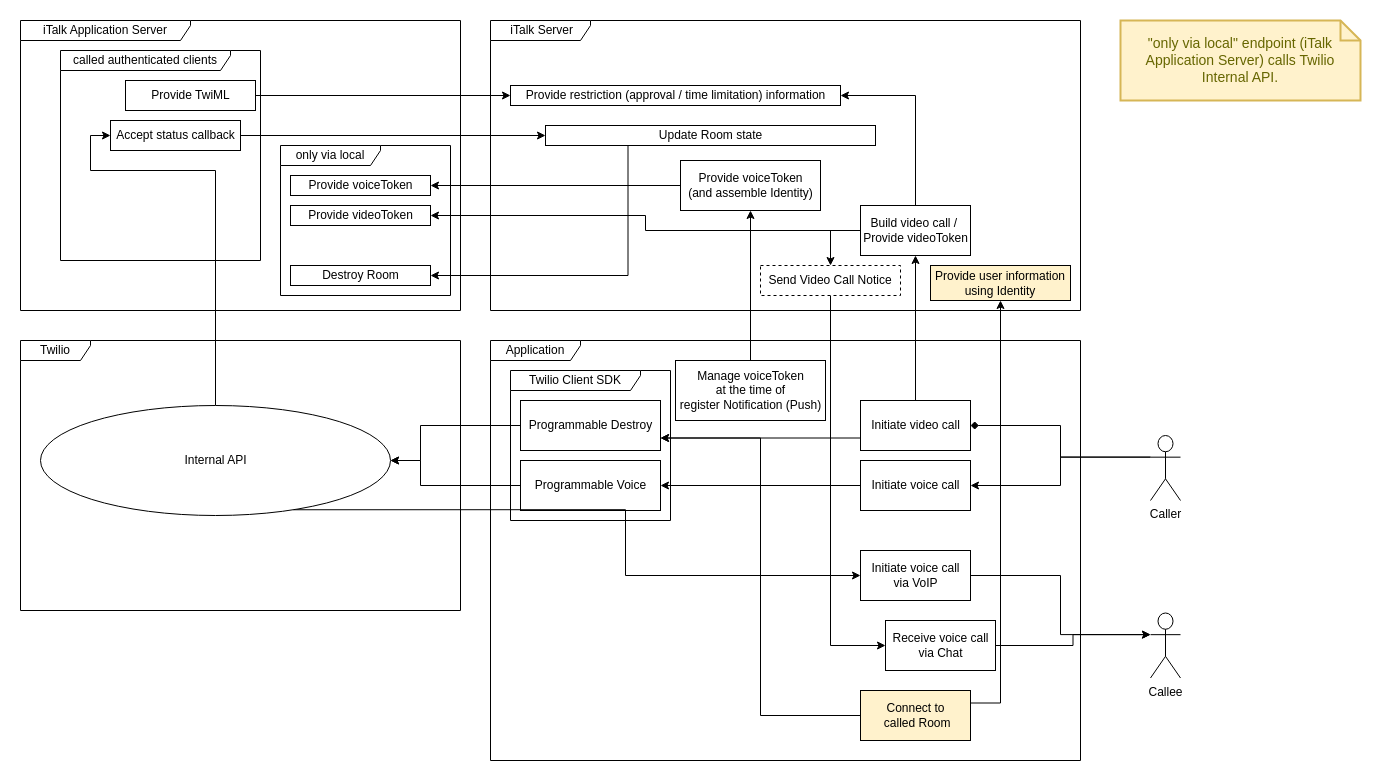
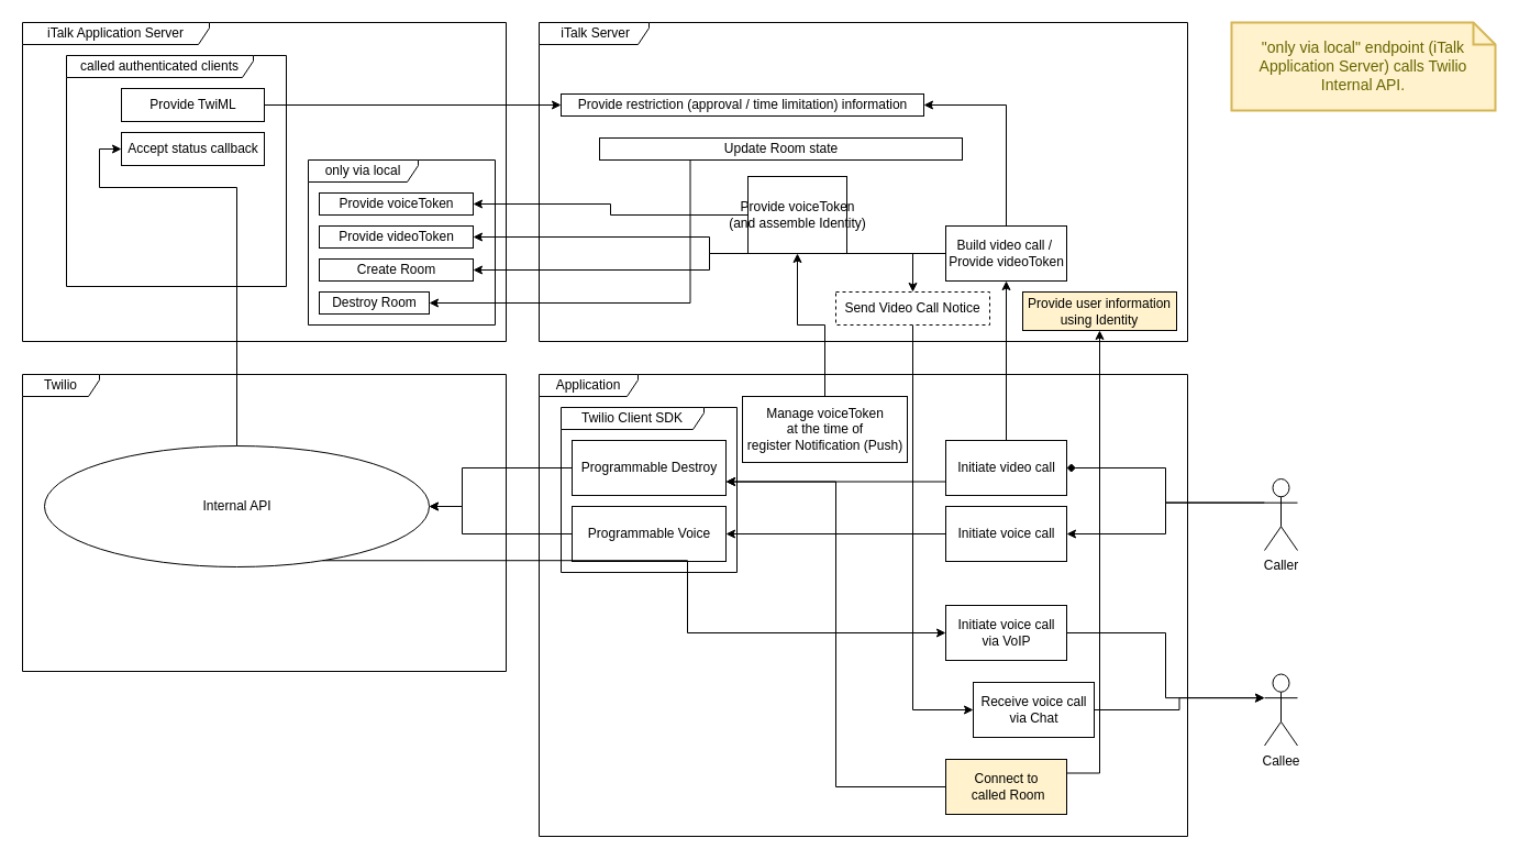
- <mxCell id="22" value="Provide TwiML" style="html=1;" vertex="1" parent="1"><mxGeometry x="125" y="80" width="130" height="30" as="geometry" /></mxCell>
+ <mxCell id="22" value="Provide TwiML" style="html=1;" vertex="1" parent="1"><mxGeometry x="110" y="80" width="130" height="30" as="geometry" /></mxCell>
- <mxCell id="23" style="edgeStyle=orthogonalEdgeStyle;rounded=0;html=1;exitX=1;exitY=0.5;entryX=0;entryY=0.5;jettySize=auto;orthogonalLoop=1;" edge="1" parent="1" source="24" target="51"><mxGeometry relative="1" as="geometry" /></mxCell>
- <mxCell id="41" value="Provide voiceToken&lt;br&gt;(and assemble Identity)&lt;br&gt;" style="html=1;" vertex="1" parent="1"><mxGeometry x="680" y="160" width="140" height="50" as="geometry" /></mxCell>
+ <mxCell id="41" value="Provide voiceToken&lt;br&gt;(and assemble Identity)&lt;br&gt;" style="html=1;" vertex="1" parent="1"><mxGeometry x="680" y="160" width="90" height="70" as="geometry" /></mxCell>
+ <mxCell id="18" value="Create Room" style="html=1;" vertex="1" parent="1"><mxGeometry x="290" y="235" width="140" height="20" as="geometry" /></mxCell>
+ <mxCell id="35" style="edgeStyle=orthogonalEdgeStyle;rounded=0;html=1;exitX=0;exitY=0.5;entryX=1;entryY=0.5;jettySize=auto;orthogonalLoop=1;" edge="1" parent="1" source="37" target="18"><mxGeometry relative="1" as="geometry" /></mxCell>
- <mxCell id="19" value="Destroy Room" style="html=1;" vertex="1" parent="1"><mxGeometry x="290" y="265" width="140" height="20" as="geometry" /></mxCell>
+ <mxCell id="19" value="Destroy Room" style="html=1;" vertex="1" parent="1"><mxGeometry x="290" y="265" width="100" height="20" as="geometry" /></mxCell>
